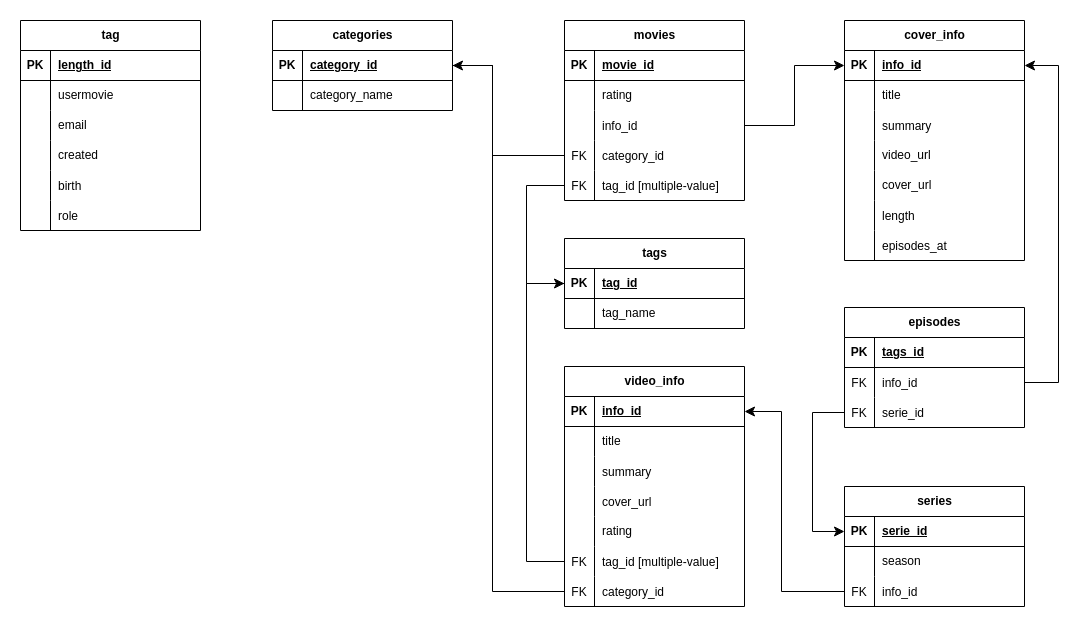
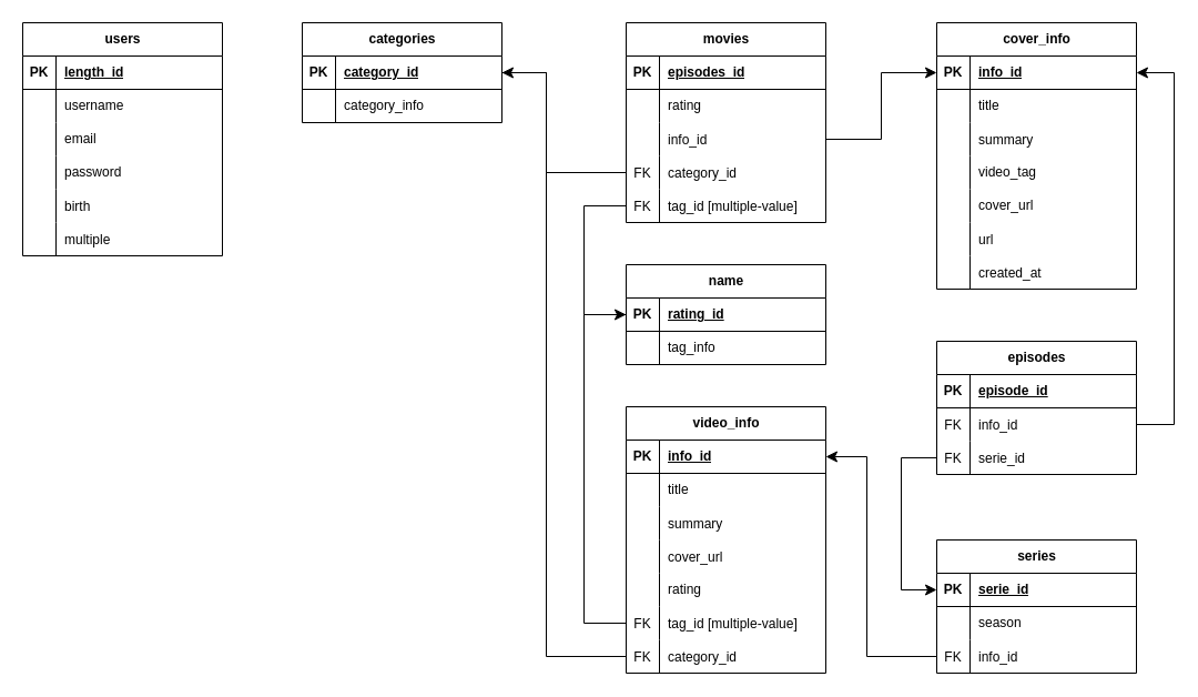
- <mxCell id="2" value="tag" style="shape=table;startSize=30;container=1;collapsible=1;childLayout=tableLayout;fixedRows=1;rowLines=0;fontStyle=1;align=center;resizeLast=1;html=1;" vertex="1" parent="1"><mxGeometry x="20" y="20" width="180" height="210" as="geometry" /></mxCell>
+ <mxCell id="2" value="users" style="shape=table;startSize=30;container=1;collapsible=1;childLayout=tableLayout;fixedRows=1;rowLines=0;fontStyle=1;align=center;resizeLast=1;html=1;" vertex="1" parent="1"><mxGeometry x="20" y="20" width="180" height="210" as="geometry" /></mxCell>
- <mxCell id="31" value="movie_id" style="shape=partialRectangle;connectable=0;fillColor=none;top=0;left=0;bottom=0;right=0;align=left;spacingLeft=6;fontStyle=5;overflow=hidden;whiteSpace=wrap;html=1;" vertex="1" parent="29"><mxGeometry x="30" width="150" height="30" as="geometry"><mxRectangle width="150" height="30" as="alternateBounds" /></mxGeometry></mxCell>
+ <mxCell id="31" value="episodes_id" style="shape=partialRectangle;connectable=0;fillColor=none;top=0;left=0;bottom=0;right=0;align=left;spacingLeft=6;fontStyle=5;overflow=hidden;whiteSpace=wrap;html=1;" vertex="1" parent="29"><mxGeometry x="30" width="150" height="30" as="geometry"><mxRectangle width="150" height="30" as="alternateBounds" /></mxGeometry></mxCell>
- <mxCell id="8" value="user&lt;span style=&quot;background-color: initial;&quot;&gt;movie&lt;/span&gt;" style="shape=partialRectangle;connectable=0;fillColor=none;top=0;left=0;bottom=0;right=0;align=left;spacingLeft=6;overflow=hidden;whiteSpace=wrap;html=1;" vertex="1" parent="6"><mxGeometry x="30" width="150" height="30" as="geometry"><mxRectangle width="150" height="30" as="alternateBounds" /></mxGeometry></mxCell>
+ <mxCell id="8" value="user&lt;span style=&quot;background-color: initial;&quot;&gt;name&lt;/span&gt;" style="shape=partialRectangle;connectable=0;fillColor=none;top=0;left=0;bottom=0;right=0;align=left;spacingLeft=6;overflow=hidden;whiteSpace=wrap;html=1;" vertex="1" parent="6"><mxGeometry x="30" width="150" height="30" as="geometry"><mxRectangle width="150" height="30" as="alternateBounds" /></mxGeometry></mxCell>
- <mxCell id="27" value="category_name" style="shape=partialRectangle;connectable=0;fillColor=none;top=0;left=0;bottom=0;right=0;align=left;spacingLeft=6;overflow=hidden;whiteSpace=wrap;html=1;" vertex="1" parent="25"><mxGeometry x="30" width="150" height="30" as="geometry"><mxRectangle width="150" height="30" as="alternateBounds" /></mxGeometry></mxCell>
+ <mxCell id="27" value="category_info" style="shape=partialRectangle;connectable=0;fillColor=none;top=0;left=0;bottom=0;right=0;align=left;spacingLeft=6;overflow=hidden;whiteSpace=wrap;html=1;" vertex="1" parent="25"><mxGeometry x="30" width="150" height="30" as="geometry"><mxRectangle width="150" height="30" as="alternateBounds" /></mxGeometry></mxCell>
- <mxCell id="14" value="created" style="shape=partialRectangle;connectable=0;fillColor=none;top=0;left=0;bottom=0;right=0;align=left;spacingLeft=6;overflow=hidden;whiteSpace=wrap;html=1;" vertex="1" parent="12"><mxGeometry x="30" width="150" height="30" as="geometry"><mxRectangle width="150" height="30" as="alternateBounds" /></mxGeometry></mxCell>
+ <mxCell id="14" value="password" style="shape=partialRectangle;connectable=0;fillColor=none;top=0;left=0;bottom=0;right=0;align=left;spacingLeft=6;overflow=hidden;whiteSpace=wrap;html=1;" vertex="1" parent="12"><mxGeometry x="30" width="150" height="30" as="geometry"><mxRectangle width="150" height="30" as="alternateBounds" /></mxGeometry></mxCell>
- <mxCell id="97" value="video_url" style="shape=partialRectangle;connectable=0;fillColor=none;top=0;left=0;bottom=0;right=0;align=left;spacingLeft=6;overflow=hidden;whiteSpace=wrap;html=1;" vertex="1" parent="95"><mxGeometry x="30" width="150" height="30" as="geometry"><mxRectangle width="150" height="30" as="alternateBounds" /></mxGeometry></mxCell>
+ <mxCell id="97" value="video_tag" style="shape=partialRectangle;connectable=0;fillColor=none;top=0;left=0;bottom=0;right=0;align=left;spacingLeft=6;overflow=hidden;whiteSpace=wrap;html=1;" vertex="1" parent="95"><mxGeometry x="30" width="150" height="30" as="geometry"><mxRectangle width="150" height="30" as="alternateBounds" /></mxGeometry></mxCell>
- <mxCell id="20" value="role" style="shape=partialRectangle;connectable=0;fillColor=none;top=0;left=0;bottom=0;right=0;align=left;spacingLeft=6;overflow=hidden;" vertex="1" parent="18"><mxGeometry x="30" width="150" height="30" as="geometry"><mxRectangle width="150" height="30" as="alternateBounds" /></mxGeometry></mxCell>
+ <mxCell id="20" value="multiple" style="shape=partialRectangle;connectable=0;fillColor=none;top=0;left=0;bottom=0;right=0;align=left;spacingLeft=6;overflow=hidden;" vertex="1" parent="18"><mxGeometry x="30" width="150" height="30" as="geometry"><mxRectangle width="150" height="30" as="alternateBounds" /></mxGeometry></mxCell>
- <mxCell id="103" value="length" style="shape=partialRectangle;connectable=0;fillColor=none;top=0;left=0;bottom=0;right=0;align=left;spacingLeft=6;overflow=hidden;" vertex="1" parent="101"><mxGeometry x="30" width="150" height="30" as="geometry"><mxRectangle width="150" height="30" as="alternateBounds" /></mxGeometry></mxCell>
+ <mxCell id="103" value="url" style="shape=partialRectangle;connectable=0;fillColor=none;top=0;left=0;bottom=0;right=0;align=left;spacingLeft=6;overflow=hidden;" vertex="1" parent="101"><mxGeometry x="30" width="150" height="30" as="geometry"><mxRectangle width="150" height="30" as="alternateBounds" /></mxGeometry></mxCell>
- <mxCell id="106" value="episodes_at" style="shape=partialRectangle;connectable=0;fillColor=none;top=0;left=0;bottom=0;right=0;align=left;spacingLeft=6;overflow=hidden;" vertex="1" parent="104"><mxGeometry x="30" width="150" height="30" as="geometry"><mxRectangle width="150" height="30" as="alternateBounds" /></mxGeometry></mxCell>
+ <mxCell id="106" value="created_at" style="shape=partialRectangle;connectable=0;fillColor=none;top=0;left=0;bottom=0;right=0;align=left;spacingLeft=6;overflow=hidden;" vertex="1" parent="104"><mxGeometry x="30" width="150" height="30" as="geometry"><mxRectangle width="150" height="30" as="alternateBounds" /></mxGeometry></mxCell>
- <mxCell id="78" value="tags" style="shape=table;startSize=30;container=1;collapsible=1;childLayout=tableLayout;fixedRows=1;rowLines=0;fontStyle=1;align=center;resizeLast=1;html=1;" vertex="1" parent="1"><mxGeometry x="564" y="238" width="180" height="90" as="geometry" /></mxCell>
+ <mxCell id="78" value="name" style="shape=table;startSize=30;container=1;collapsible=1;childLayout=tableLayout;fixedRows=1;rowLines=0;fontStyle=1;align=center;resizeLast=1;html=1;" vertex="1" parent="1"><mxGeometry x="564" y="238" width="180" height="90" as="geometry" /></mxCell>
- <mxCell id="81" value="tag_id" style="shape=partialRectangle;connectable=0;fillColor=none;top=0;left=0;bottom=0;right=0;align=left;spacingLeft=6;fontStyle=5;overflow=hidden;whiteSpace=wrap;html=1;" vertex="1" parent="79"><mxGeometry x="30" width="150" height="30" as="geometry"><mxRectangle width="150" height="30" as="alternateBounds" /></mxGeometry></mxCell>
+ <mxCell id="81" value="rating_id" style="shape=partialRectangle;connectable=0;fillColor=none;top=0;left=0;bottom=0;right=0;align=left;spacingLeft=6;fontStyle=5;overflow=hidden;whiteSpace=wrap;html=1;" vertex="1" parent="79"><mxGeometry x="30" width="150" height="30" as="geometry"><mxRectangle width="150" height="30" as="alternateBounds" /></mxGeometry></mxCell>
- <mxCell id="84" value="tag_name" style="shape=partialRectangle;connectable=0;fillColor=none;top=0;left=0;bottom=0;right=0;align=left;spacingLeft=6;overflow=hidden;whiteSpace=wrap;html=1;" vertex="1" parent="82"><mxGeometry x="30" width="150" height="30" as="geometry"><mxRectangle width="150" height="30" as="alternateBounds" /></mxGeometry></mxCell>
+ <mxCell id="84" value="tag_info" style="shape=partialRectangle;connectable=0;fillColor=none;top=0;left=0;bottom=0;right=0;align=left;spacingLeft=6;overflow=hidden;whiteSpace=wrap;html=1;" vertex="1" parent="82"><mxGeometry x="30" width="150" height="30" as="geometry"><mxRectangle width="150" height="30" as="alternateBounds" /></mxGeometry></mxCell>
- <mxCell id="71" value="tags_id" style="shape=partialRectangle;connectable=0;fillColor=none;top=0;left=0;bottom=0;right=0;align=left;spacingLeft=6;fontStyle=5;overflow=hidden;whiteSpace=wrap;html=1;" vertex="1" parent="69"><mxGeometry x="30" width="150" height="30" as="geometry"><mxRectangle width="150" height="30" as="alternateBounds" /></mxGeometry></mxCell>
+ <mxCell id="71" value="episode_id" style="shape=partialRectangle;connectable=0;fillColor=none;top=0;left=0;bottom=0;right=0;align=left;spacingLeft=6;fontStyle=5;overflow=hidden;whiteSpace=wrap;html=1;" vertex="1" parent="69"><mxGeometry x="30" width="150" height="30" as="geometry"><mxRectangle width="150" height="30" as="alternateBounds" /></mxGeometry></mxCell>
